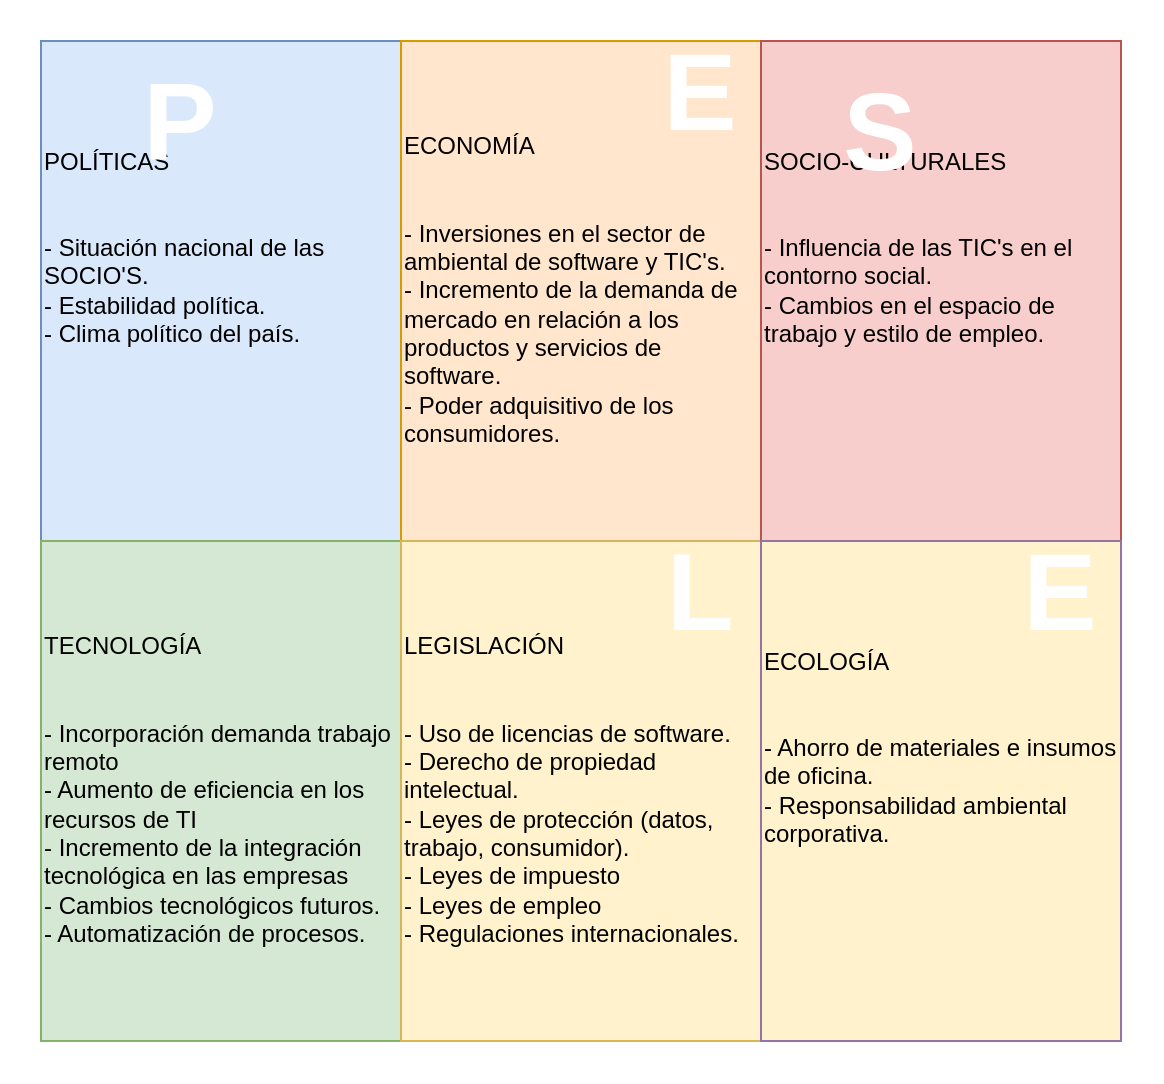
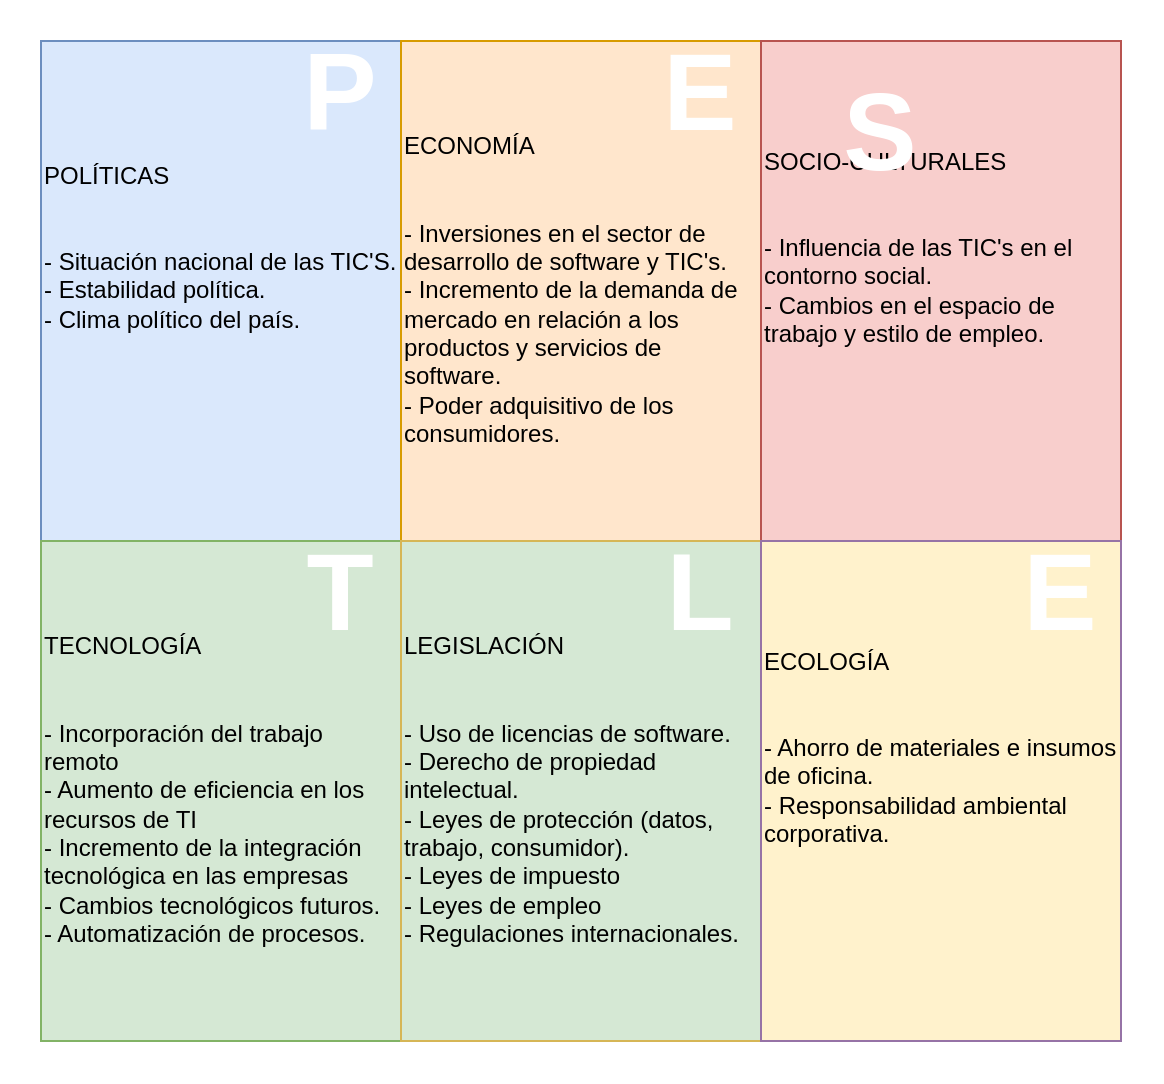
- <mxCell id="8" value="&lt;font size=&quot;1&quot; color=&quot;#ffffff&quot;&gt;&lt;b style=&quot;font-size: 55px;&quot;&gt;P&lt;/b&gt;&lt;/font&gt;" style="text;html=1;strokeColor=none;fillColor=none;align=center;verticalAlign=middle;whiteSpace=wrap;rounded=0;strokeWidth=4;" parent="1" vertex="1"><mxGeometry x="60" y="35" width="60" height="50" as="geometry" /></mxCell>
+ <mxCell id="8" value="&lt;font size=&quot;1&quot; color=&quot;#ffffff&quot;&gt;&lt;b style=&quot;font-size: 55px;&quot;&gt;P&lt;/b&gt;&lt;/font&gt;" style="text;html=1;strokeColor=none;fillColor=none;align=center;verticalAlign=middle;whiteSpace=wrap;rounded=0;strokeWidth=4;" parent="1" vertex="1"><mxGeometry x="140" y="20" width="60" height="50" as="geometry" /></mxCell>
- <mxCell id="2" value="POLÍTICAS&lt;br&gt;&lt;br&gt;&lt;br&gt;- Situación nacional de las SOCIO'S.&lt;br&gt;- Estabilidad política.&lt;br&gt;- Clima político del país.&lt;br&gt;&lt;br&gt;&lt;br&gt;&lt;br&gt;" style="rounded=0;whiteSpace=wrap;html=1;fillColor=#dae8fc;strokeColor=#6c8ebf;align=left;" parent="1" vertex="1"><mxGeometry x="20" y="20" width="180" height="250" as="geometry" /></mxCell>
+ <mxCell id="2" value="POLÍTICAS&lt;br&gt;&lt;br&gt;&lt;br&gt;- Situación nacional de las TIC'S.&lt;br&gt;- Estabilidad política.&lt;br&gt;- Clima político del país.&lt;br&gt;&lt;br&gt;&lt;br&gt;&lt;br&gt;" style="rounded=0;whiteSpace=wrap;html=1;fillColor=#dae8fc;strokeColor=#6c8ebf;align=left;" parent="1" vertex="1"><mxGeometry x="20" y="20" width="180" height="250" as="geometry" /></mxCell>
- <mxCell id="3" value="ECONOMÍA&lt;br&gt;&lt;br&gt;&lt;br&gt;- Inversiones en el sector de ambiental de software y TIC's.&lt;br&gt;- Incremento de la demanda de mercado en relación a los productos y servicios de software.&lt;br&gt;- Poder adquisitivo de los consumidores." style="rounded=0;whiteSpace=wrap;html=1;fillColor=#ffe6cc;strokeColor=#d79b00;align=left;" parent="1" vertex="1"><mxGeometry x="200" y="20" width="180" height="250" as="geometry" /></mxCell>
+ <mxCell id="3" value="ECONOMÍA&lt;br&gt;&lt;br&gt;&lt;br&gt;- Inversiones en el sector de desarrollo de software y TIC's.&lt;br&gt;- Incremento de la demanda de mercado en relación a los productos y servicios de software.&lt;br&gt;- Poder adquisitivo de los consumidores." style="rounded=0;whiteSpace=wrap;html=1;fillColor=#ffe6cc;strokeColor=#d79b00;align=left;" parent="1" vertex="1"><mxGeometry x="200" y="20" width="180" height="250" as="geometry" /></mxCell>
+ <mxCell id="11" value="&lt;font size=&quot;1&quot; color=&quot;#ffffff&quot;&gt;&lt;b style=&quot;font-size: 55px;&quot;&gt;T&lt;/b&gt;&lt;/font&gt;" style="text;html=1;strokeColor=none;fillColor=none;align=center;verticalAlign=middle;whiteSpace=wrap;rounded=0;strokeWidth=4;" parent="1" vertex="1"><mxGeometry x="140" y="270" width="60" height="50" as="geometry" /></mxCell>
- <mxCell id="5" value="TECNOLOGÍA&lt;br&gt;&lt;br&gt;&lt;br&gt;- Incorporación demanda trabajo remoto&lt;br&gt;- Aumento de eficiencia en los recursos de TI&lt;br&gt;- Incremento de la integración tecnológica en las empresas&lt;br&gt;- Cambios tecnológicos futuros.&lt;br&gt;- Automatización de procesos." style="rounded=0;whiteSpace=wrap;html=1;fillColor=#d5e8d4;strokeColor=#82b366;align=left;" parent="1" vertex="1"><mxGeometry x="20" y="270" width="180" height="250" as="geometry" /></mxCell>
+ <mxCell id="5" value="TECNOLOGÍA&lt;br&gt;&lt;br&gt;&lt;br&gt;- Incorporación del trabajo remoto&lt;br&gt;- Aumento de eficiencia en los recursos de TI&lt;br&gt;- Incremento de la integración tecnológica en las empresas&lt;br&gt;- Cambios tecnológicos futuros.&lt;br&gt;- Automatización de procesos." style="rounded=0;whiteSpace=wrap;html=1;fillColor=#d5e8d4;strokeColor=#82b366;align=left;" parent="1" vertex="1"><mxGeometry x="20" y="270" width="180" height="250" as="geometry" /></mxCell>
- <mxCell id="6" value="LEGISLACIÓN&lt;br&gt;&lt;br&gt;&lt;br&gt;- Uso de licencias de software.&lt;br&gt;- Derecho de propiedad intelectual.&lt;br&gt;- Leyes de protección (datos, trabajo, consumidor).&lt;br&gt;- Leyes de impuesto&lt;br&gt;- Leyes de empleo&lt;br&gt;- Regulaciones internacionales." style="rounded=0;whiteSpace=wrap;html=1;fillColor=#fff2cc;strokeColor=#d6b656;align=left;" parent="1" vertex="1"><mxGeometry x="200" y="270" width="180" height="250" as="geometry" /></mxCell>
+ <mxCell id="6" value="LEGISLACIÓN&lt;br&gt;&lt;br&gt;&lt;br&gt;- Uso de licencias de software.&lt;br&gt;- Derecho de propiedad intelectual.&lt;br&gt;- Leyes de protección (datos, trabajo, consumidor).&lt;br&gt;- Leyes de impuesto&lt;br&gt;- Leyes de empleo&lt;br&gt;- Regulaciones internacionales." style="rounded=0;whiteSpace=wrap;html=1;fillColor=#d5e8d4;strokeColor=#d6b656;align=left;" parent="1" vertex="1"><mxGeometry x="200" y="270" width="180" height="250" as="geometry" /></mxCell>
